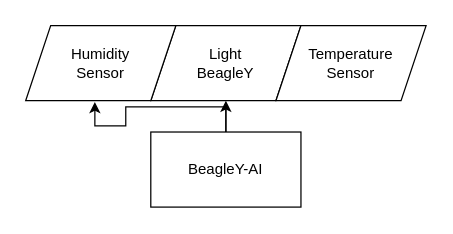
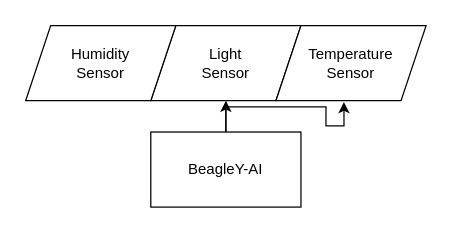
- <mxCell id="5" value="Light&lt;div&gt;BeagleY&lt;/div&gt;" style="shape=parallelogram;perimeter=parallelogramPerimeter;whiteSpace=wrap;html=1;fixedSize=1;rounded=0;" vertex="1" parent="1"><mxGeometry x="120" y="20" width="120" height="60" as="geometry" /></mxCell>
+ <mxCell id="5" value="Light&lt;div&gt;Sensor&lt;/div&gt;" style="shape=parallelogram;perimeter=parallelogramPerimeter;whiteSpace=wrap;html=1;fixedSize=1;rounded=0;" vertex="1" parent="1"><mxGeometry x="120" y="20" width="120" height="60" as="geometry" /></mxCell>
- <mxCell id="8" style="edgeStyle=orthogonalEdgeStyle;rounded=0;orthogonalLoop=1;jettySize=auto;html=1;entryX=0.461;entryY=1.017;entryDx=0;entryDy=0;entryPerimeter=0;" edge="1" parent="1" source="4" target="7"><mxGeometry relative="1" as="geometry" /></mxCell>
+ <mxCell id="3" style="edgeStyle=orthogonalEdgeStyle;rounded=0;orthogonalLoop=1;jettySize=auto;html=1;exitX=0.5;exitY=0;exitDx=0;exitDy=0;entryX=0.453;entryY=1.017;entryDx=0;entryDy=0;entryPerimeter=0;" edge="1" parent="1" source="4" target="6"><mxGeometry relative="1" as="geometry"><mxPoint x="310" y="90" as="targetPoint" /></mxGeometry></mxCell>
